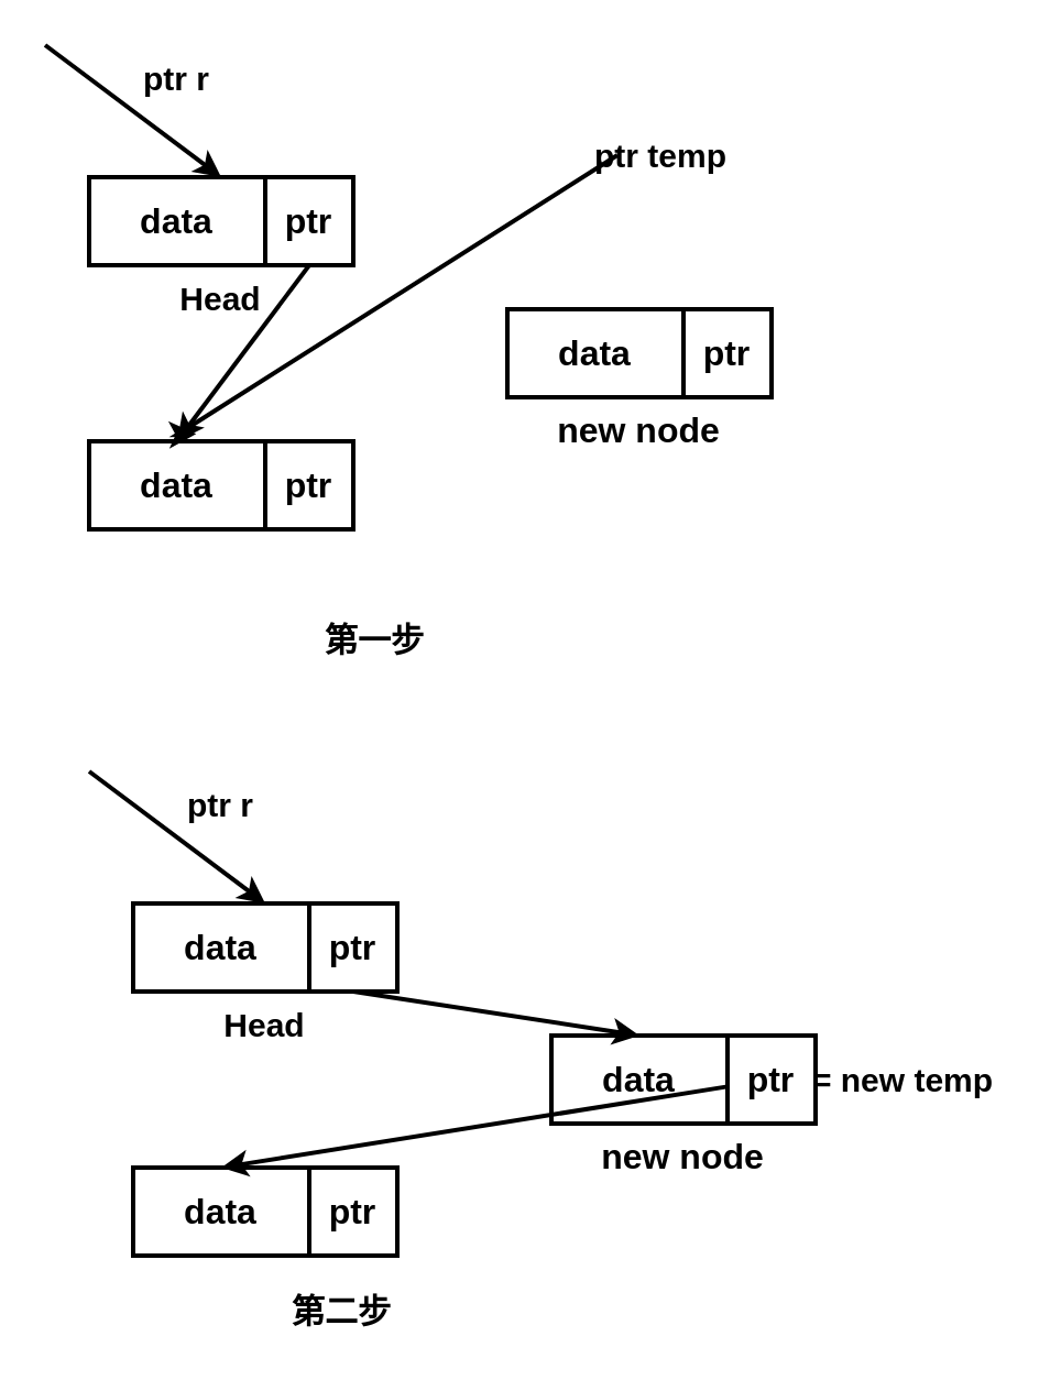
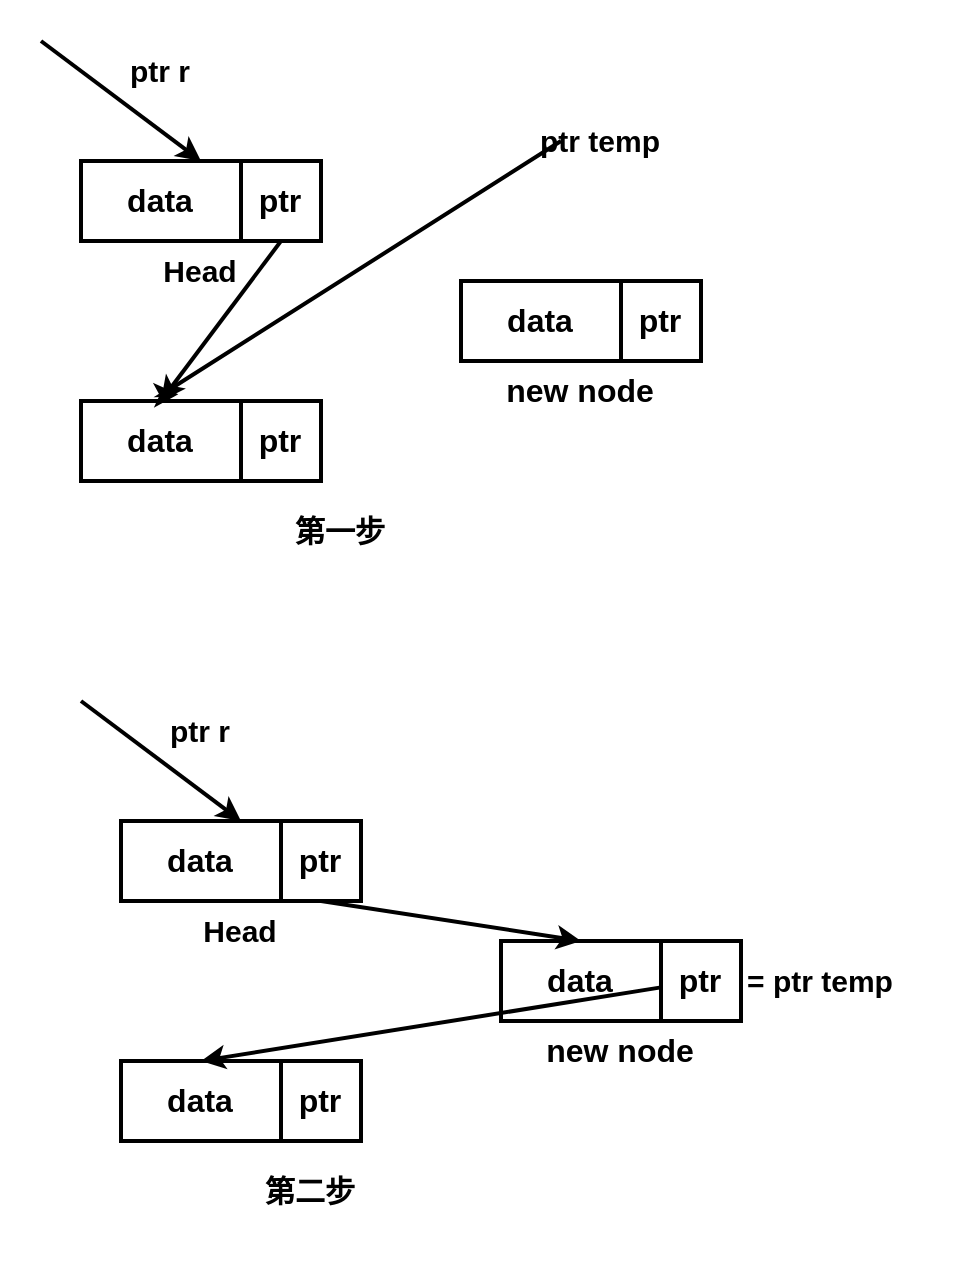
- <mxCell id="14" value="&lt;b&gt;第一步&lt;/b&gt;" style="text;html=1;strokeColor=none;fillColor=none;align=center;verticalAlign=middle;whiteSpace=wrap;rounded=0;fontSize=15;" vertex="1" parent="1"><mxGeometry x="140" y="275" width="60" height="30" as="geometry" /></mxCell>
+ <mxCell id="14" value="&lt;b&gt;第一步&lt;/b&gt;" style="text;html=1;strokeColor=none;fillColor=none;align=center;verticalAlign=middle;whiteSpace=wrap;rounded=0;fontSize=15;" vertex="1" parent="1"><mxGeometry x="140" y="250" width="60" height="30" as="geometry" /></mxCell>
- <mxCell id="29" value="&lt;b&gt;= new temp&lt;/b&gt;" style="text;html=1;strokeColor=none;fillColor=none;align=center;verticalAlign=middle;whiteSpace=wrap;rounded=0;fontSize=15;" vertex="1" parent="1"><mxGeometry x="360" y="475" width="100" height="30" as="geometry" /></mxCell>
+ <mxCell id="29" value="&lt;b&gt;= ptr temp&lt;/b&gt;" style="text;html=1;strokeColor=none;fillColor=none;align=center;verticalAlign=middle;whiteSpace=wrap;rounded=0;fontSize=15;" vertex="1" parent="1"><mxGeometry x="360" y="475" width="100" height="30" as="geometry" /></mxCell>
